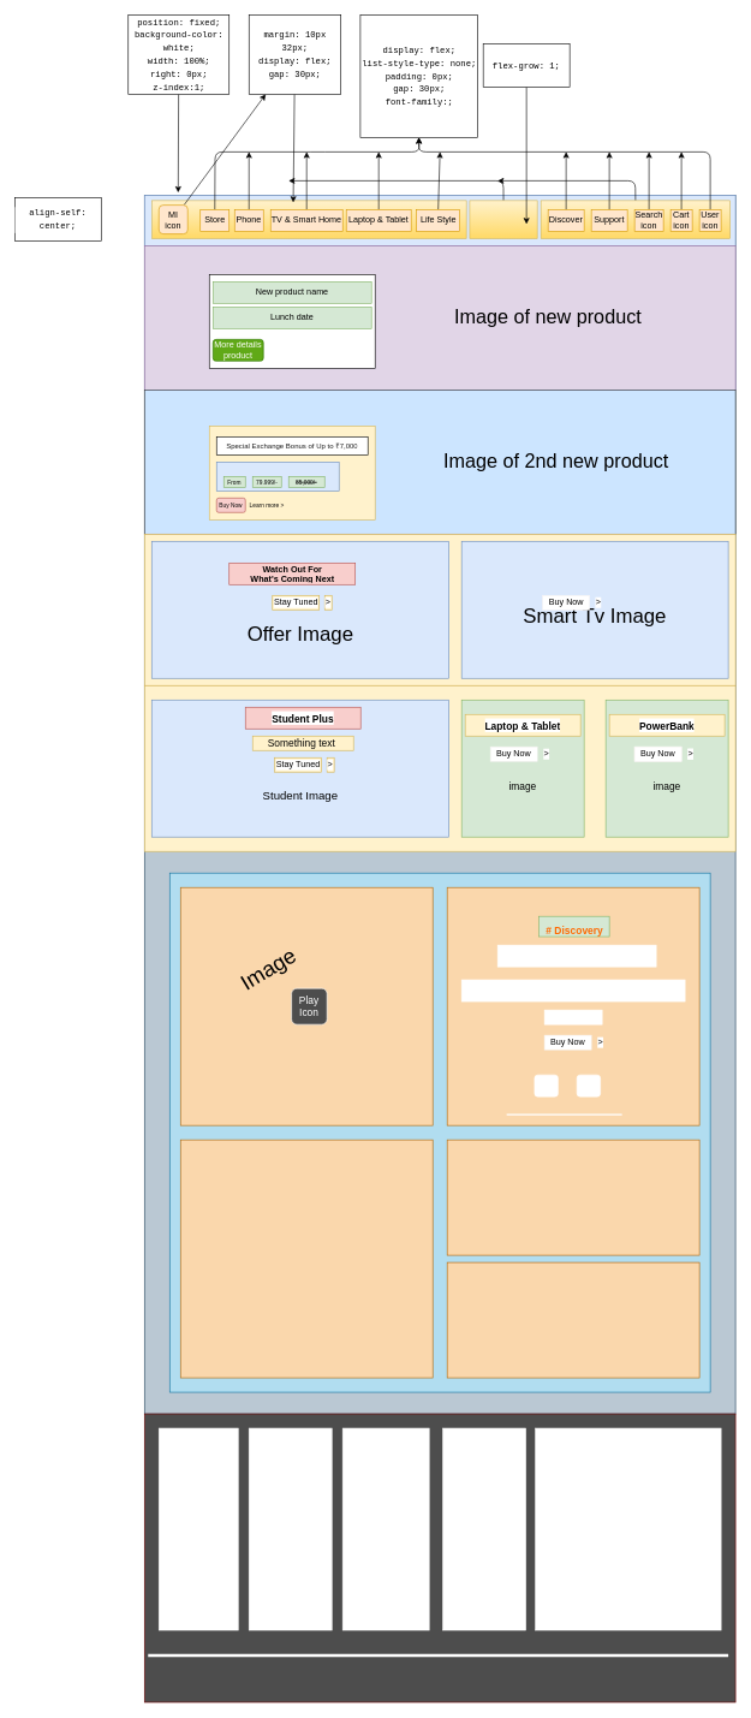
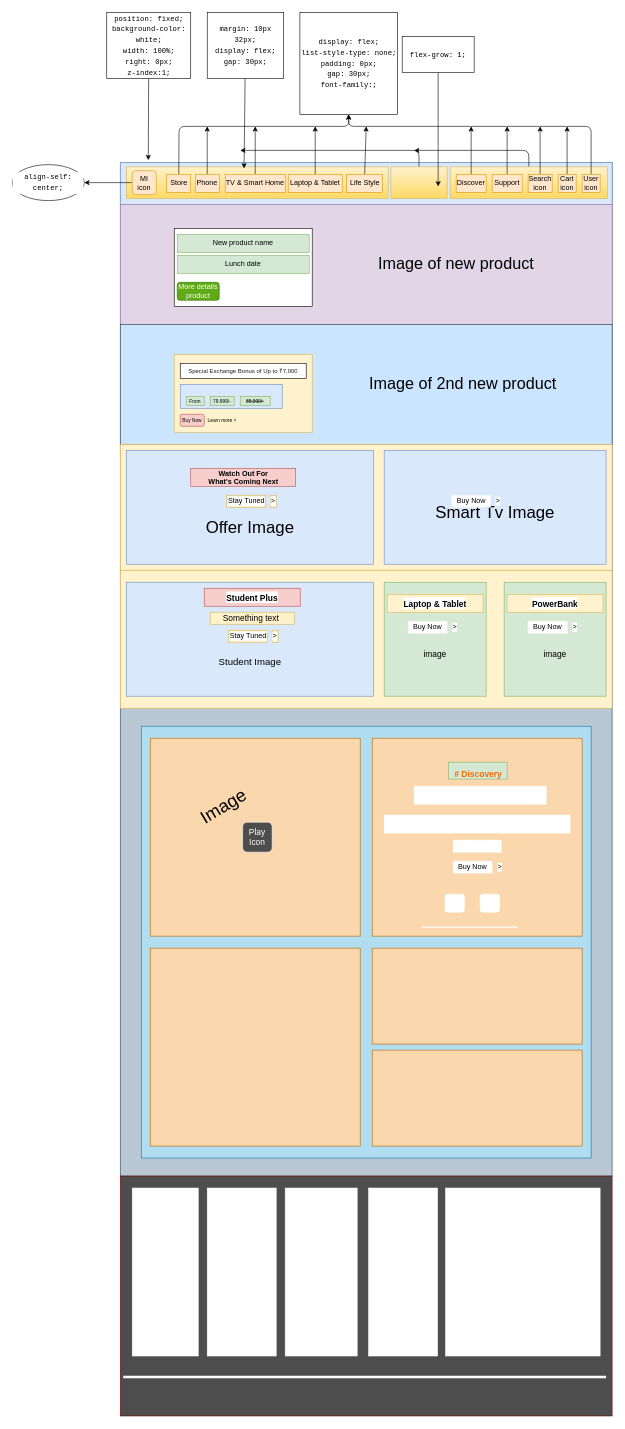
- <mxCell id="10" style="edgeStyle=none;html=1;fontColor=#000000;" edge="1" parent="1" source="11" target="94"><mxGeometry relative="1" as="geometry" /></mxCell>
+ <mxCell id="10" style="edgeStyle=none;html=1;entryX=1;entryY=0.5;entryDx=0;entryDy=0;fontColor=#000000;" edge="1" parent="1" source="11" target="98"><mxGeometry relative="1" as="geometry" /></mxCell>
- <mxCell id="98" value="&lt;div style=&quot;font-family: Menlo, Monaco, &amp;quot;Courier New&amp;quot;, monospace; line-height: 18px;&quot;&gt;&lt;span style=&quot;background-color: rgb(255, 255, 255);&quot;&gt;align-self: center;&lt;/span&gt;&lt;/div&gt;" style="rounded=0;whiteSpace=wrap;html=1;labelBackgroundColor=#FFFFFF;fontColor=#000000;" vertex="1" parent="1"><mxGeometry x="20" y="273.75" width="120" height="60" as="geometry" /></mxCell>
+ <mxCell id="98" value="&lt;div style=&quot;font-family: Menlo, Monaco, &amp;quot;Courier New&amp;quot;, monospace; line-height: 18px;&quot;&gt;&lt;span style=&quot;background-color: rgb(255, 255, 255);&quot;&gt;align-self: center;&lt;/span&gt;&lt;/div&gt;" style="ellipse;whiteSpace=wrap;html=1;labelBackgroundColor=#FFFFFF;fontColor=#000000;" vertex="1" parent="1"><mxGeometry x="20" y="273.75" width="120" height="60" as="geometry" /></mxCell>
